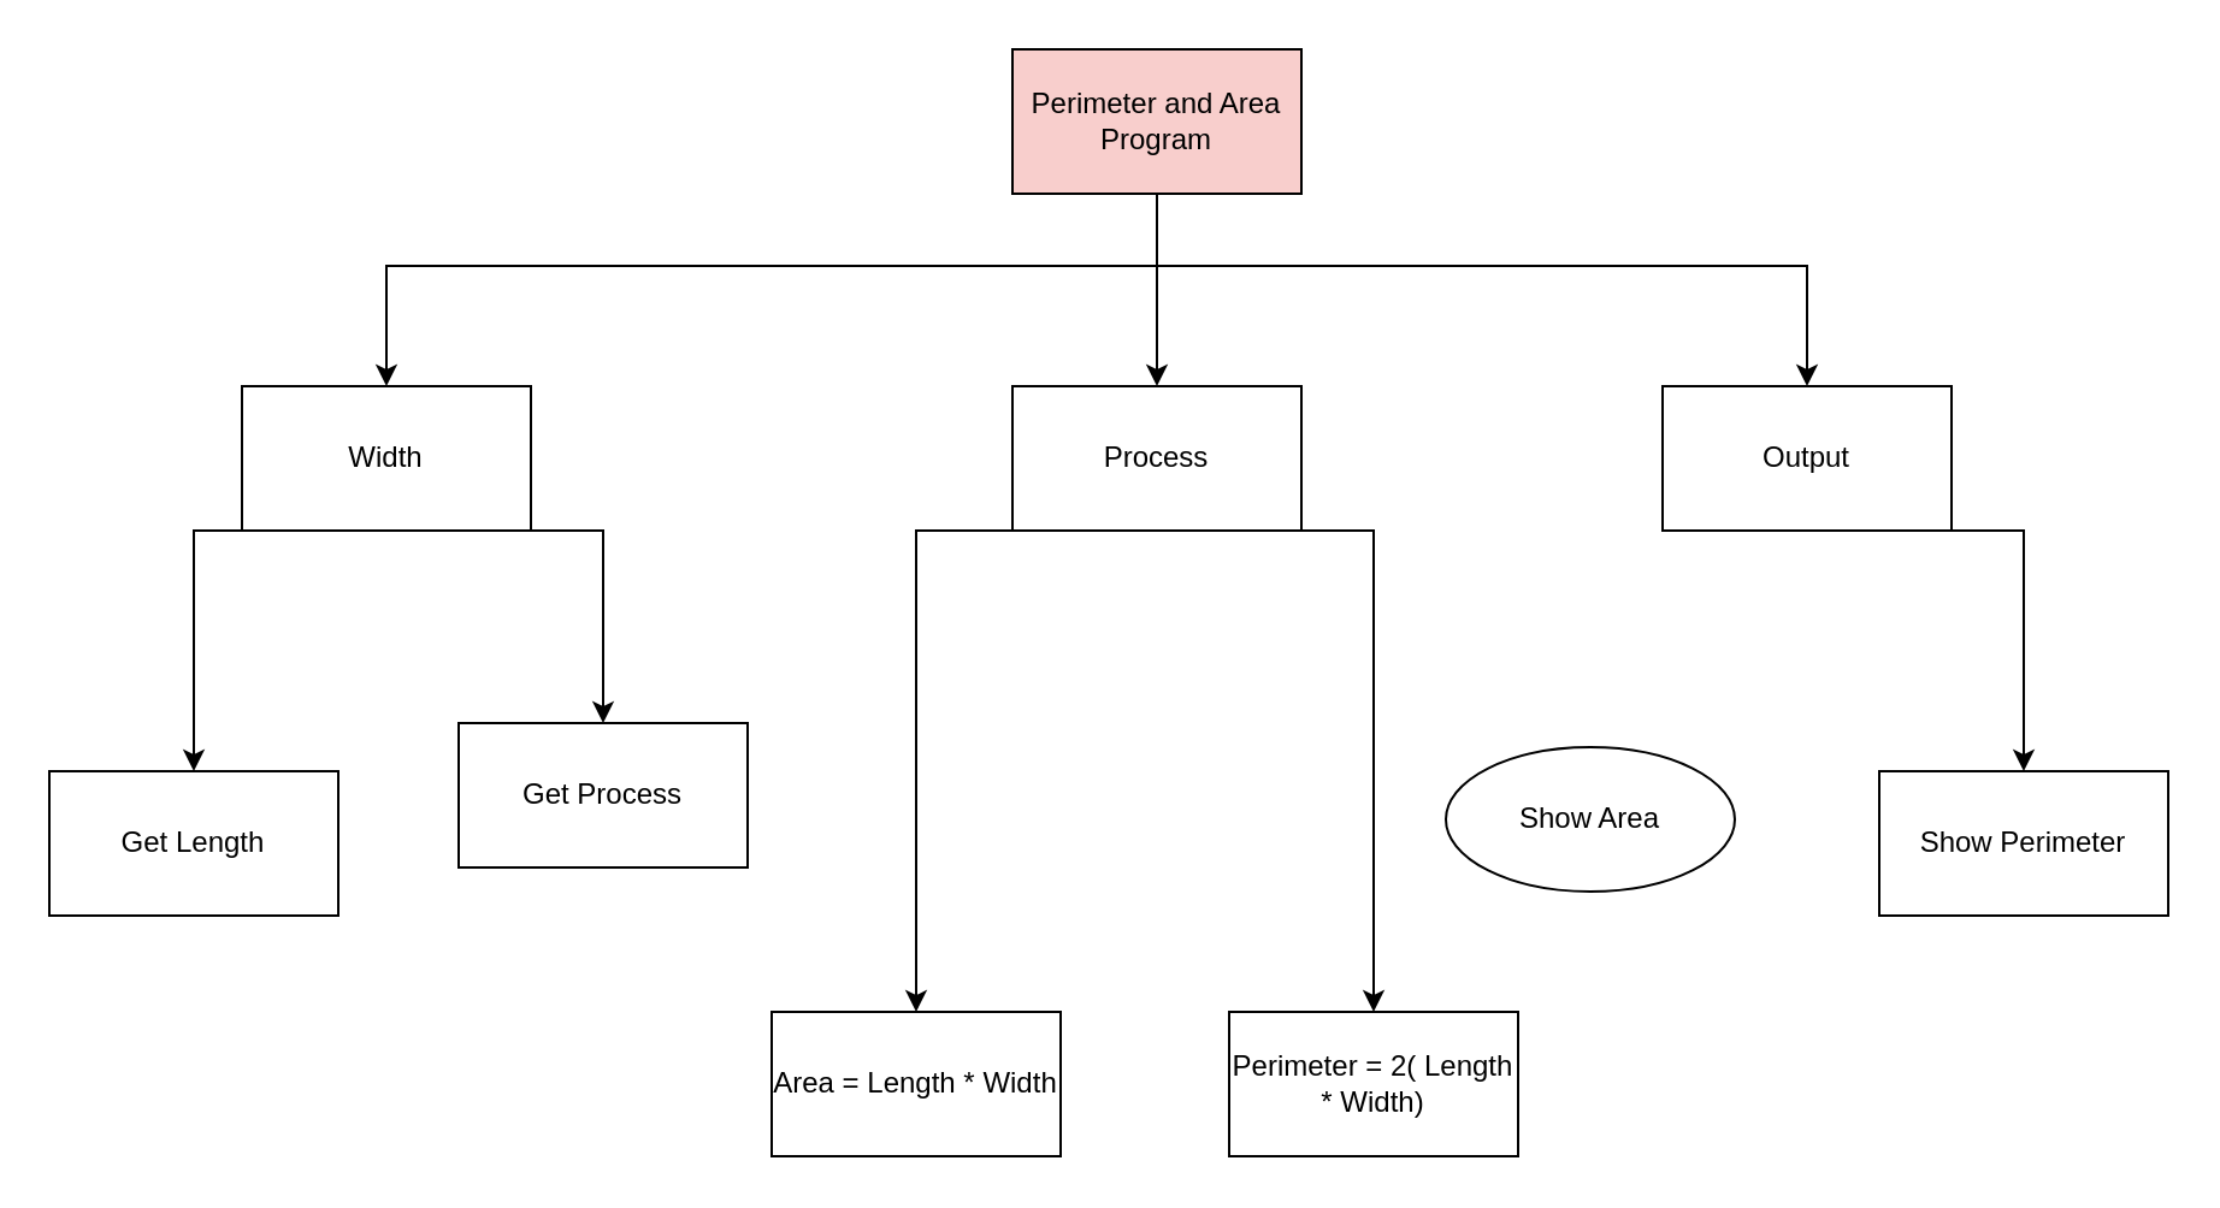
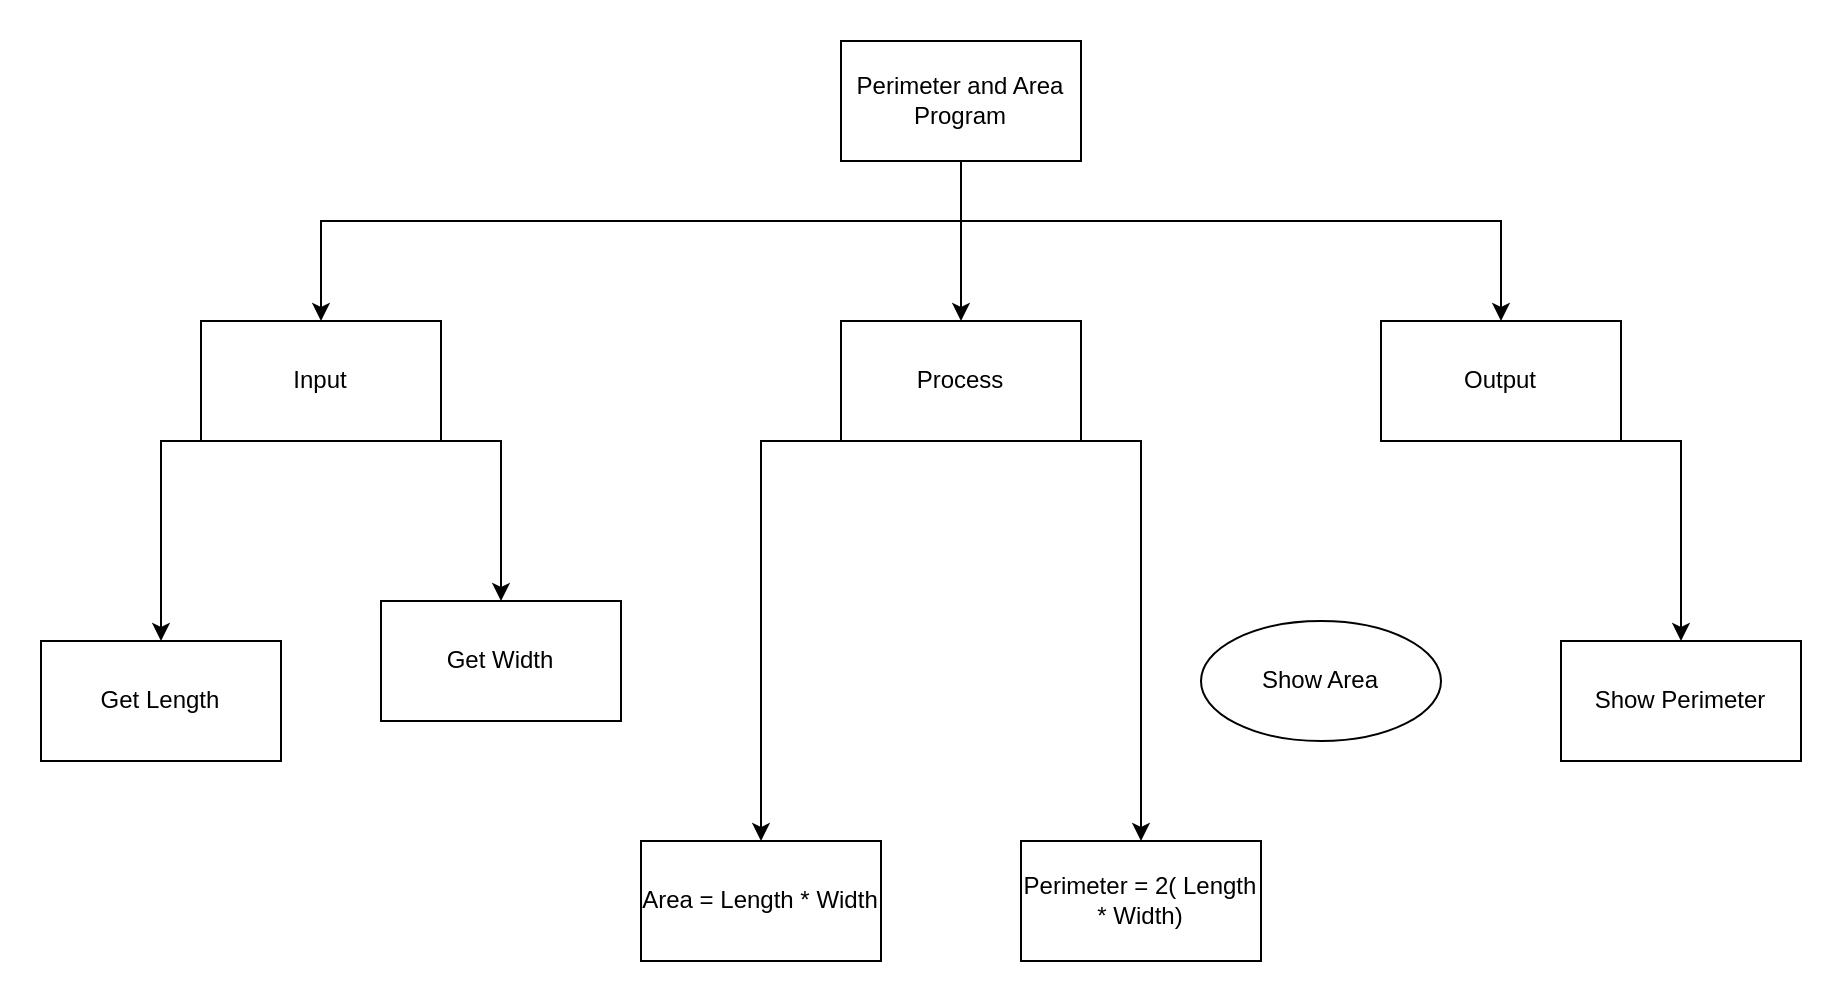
- <mxCell id="5" value="Perimeter and Area Program" style="rounded=0;whiteSpace=wrap;html=1;fillColor=#f8cecc;" parent="1" vertex="1"><mxGeometry x="420" y="20" width="120" height="60" as="geometry" /></mxCell>
+ <mxCell id="5" value="Perimeter and Area Program" style="rounded=0;whiteSpace=wrap;html=1;" parent="1" vertex="1"><mxGeometry x="420" y="20" width="120" height="60" as="geometry" /></mxCell>
- <mxCell id="8" value="Width" style="rounded=0;whiteSpace=wrap;html=1;" parent="1" vertex="1"><mxGeometry x="100" y="160" width="120" height="60" as="geometry" /></mxCell>
+ <mxCell id="8" value="Input" style="rounded=0;whiteSpace=wrap;html=1;" parent="1" vertex="1"><mxGeometry x="100" y="160" width="120" height="60" as="geometry" /></mxCell>
- <mxCell id="17" value="Get Process" style="rounded=0;whiteSpace=wrap;html=1;" parent="1" vertex="1"><mxGeometry x="190" y="300" width="120" height="60" as="geometry" /></mxCell>
+ <mxCell id="17" value="Get Width" style="rounded=0;whiteSpace=wrap;html=1;" parent="1" vertex="1"><mxGeometry x="190" y="300" width="120" height="60" as="geometry" /></mxCell>
